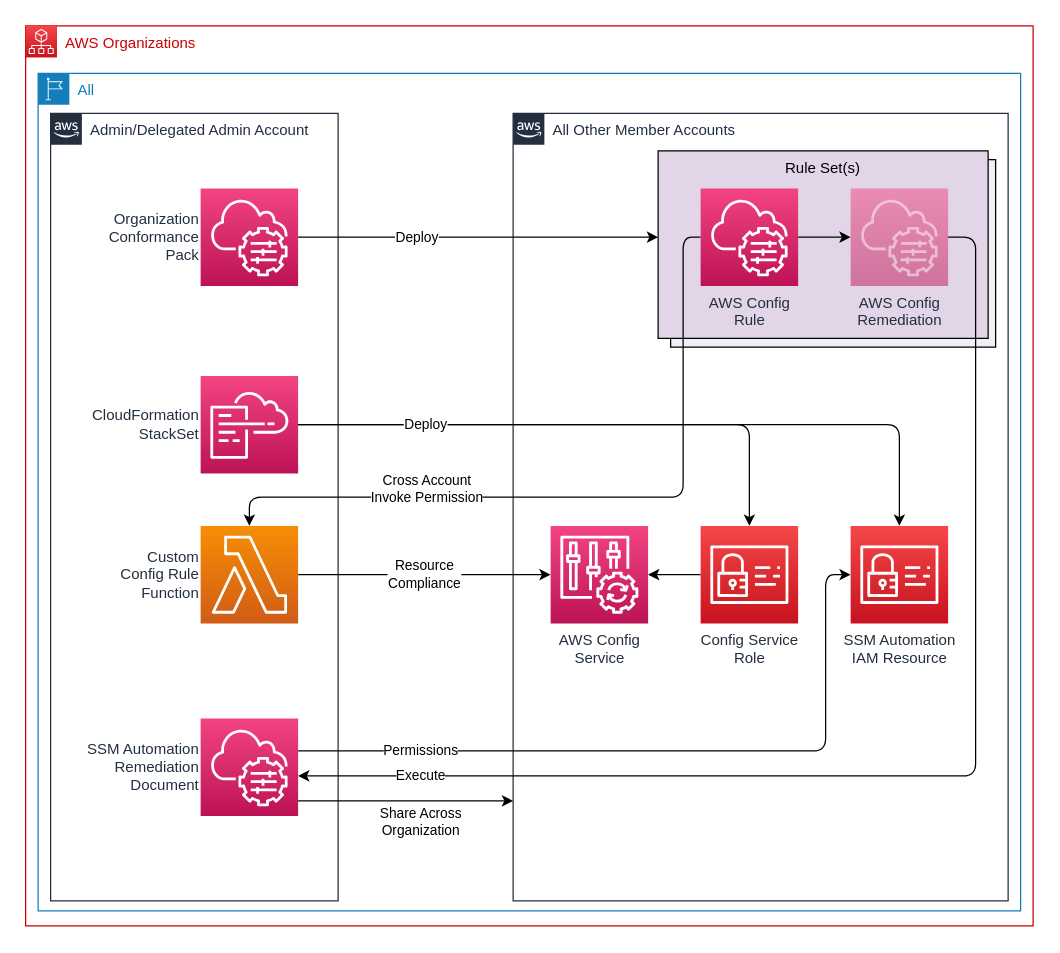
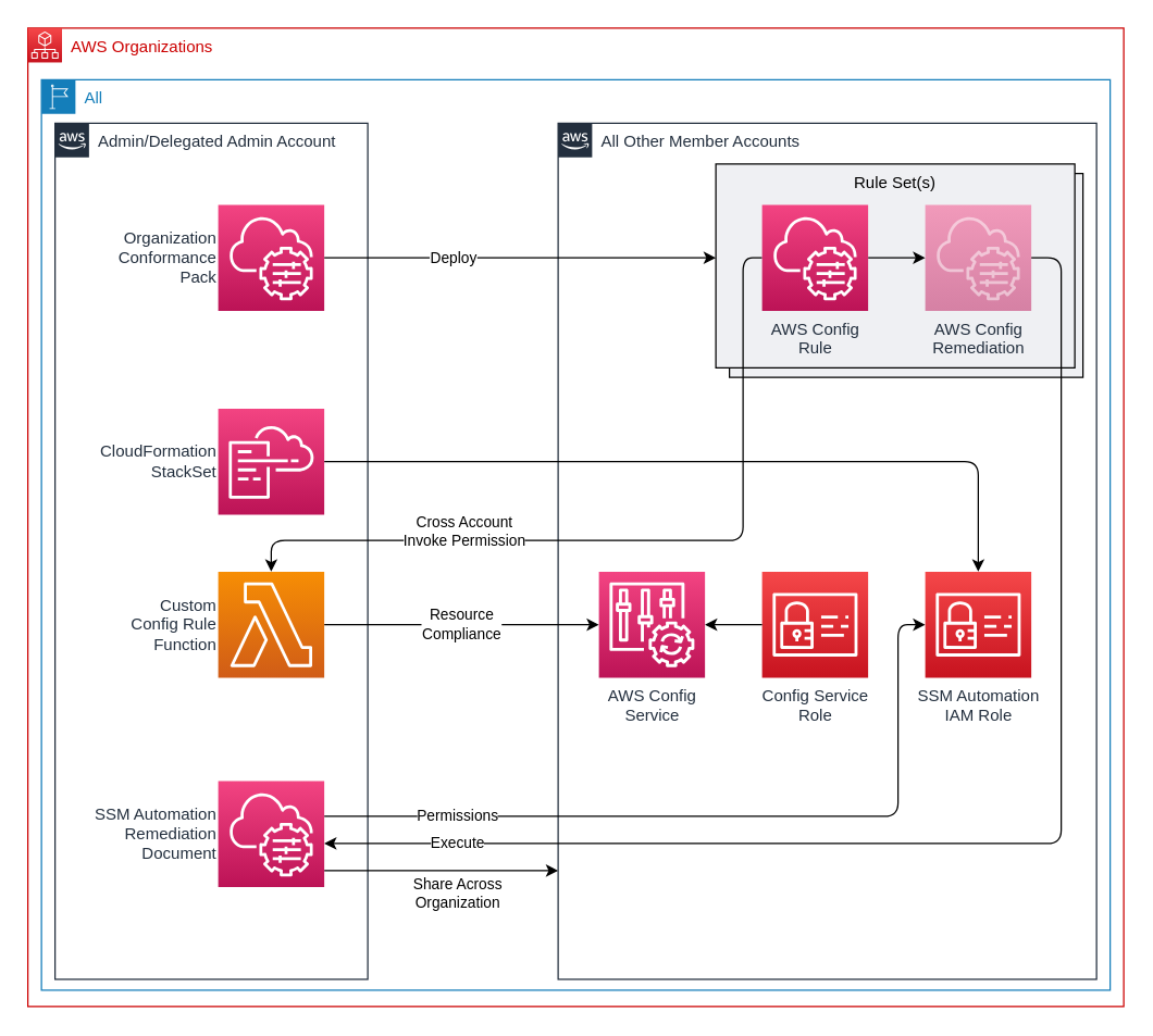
- <mxCell id="6" value="Rule Set(s)" style="fillColor=#e1d5e7;strokeColor=#000000;dashed=0;verticalAlign=top;fontStyle=0;fontColor=#000000;" parent="1" vertex="1"><mxGeometry x="526" y="120" width="264" height="150" as="geometry" /></mxCell>
+ <mxCell id="6" value="Rule Set(s)" style="fillColor=#EFF0F3;strokeColor=#000000;dashed=0;verticalAlign=top;fontStyle=0;fontColor=#000000;" parent="1" vertex="1"><mxGeometry x="526" y="120" width="264" height="150" as="geometry" /></mxCell>
- <mxCell id="27" value="&lt;font&gt;Deploy&lt;/font&gt;" style="edgeStyle=orthogonalEdgeStyle;rounded=1;orthogonalLoop=1;jettySize=auto;html=1;fontColor=#000000;strokeColor=#000000;labelBackgroundColor=#FFFFFF;" parent="1" source="12" target="9" edge="1"><mxGeometry x="-0.538" relative="1" as="geometry"><Array as="points"><mxPoint x="599" y="339" /></Array><mxPoint as="offset" /></mxGeometry></mxCell>
- <mxCell id="26" value="&lt;div&gt;SSM Automation&lt;/div&gt;&lt;div&gt;IAM Resource&lt;br&gt;&lt;/div&gt;" style="outlineConnect=0;fontColor=#232F3E;gradientColor=#F54749;gradientDirection=north;fillColor=#C7131F;strokeColor=#ffffff;dashed=0;verticalLabelPosition=bottom;verticalAlign=top;align=center;html=1;fontSize=12;fontStyle=0;aspect=fixed;shape=mxgraph.aws4.resourceIcon;resIcon=mxgraph.aws4.identity_and_access_management;" parent="1" vertex="1"><mxGeometry x="680" y="420" width="78" height="78" as="geometry" /></mxCell>
+ <mxCell id="26" value="&lt;div&gt;SSM Automation&lt;/div&gt;&lt;div&gt;IAM Role&lt;br&gt;&lt;/div&gt;" style="outlineConnect=0;fontColor=#232F3E;gradientColor=#F54749;gradientDirection=north;fillColor=#C7131F;strokeColor=#ffffff;dashed=0;verticalLabelPosition=bottom;verticalAlign=top;align=center;html=1;fontSize=12;fontStyle=0;aspect=fixed;shape=mxgraph.aws4.resourceIcon;resIcon=mxgraph.aws4.identity_and_access_management;" parent="1" vertex="1"><mxGeometry x="680" y="420" width="78" height="78" as="geometry" /></mxCell>
